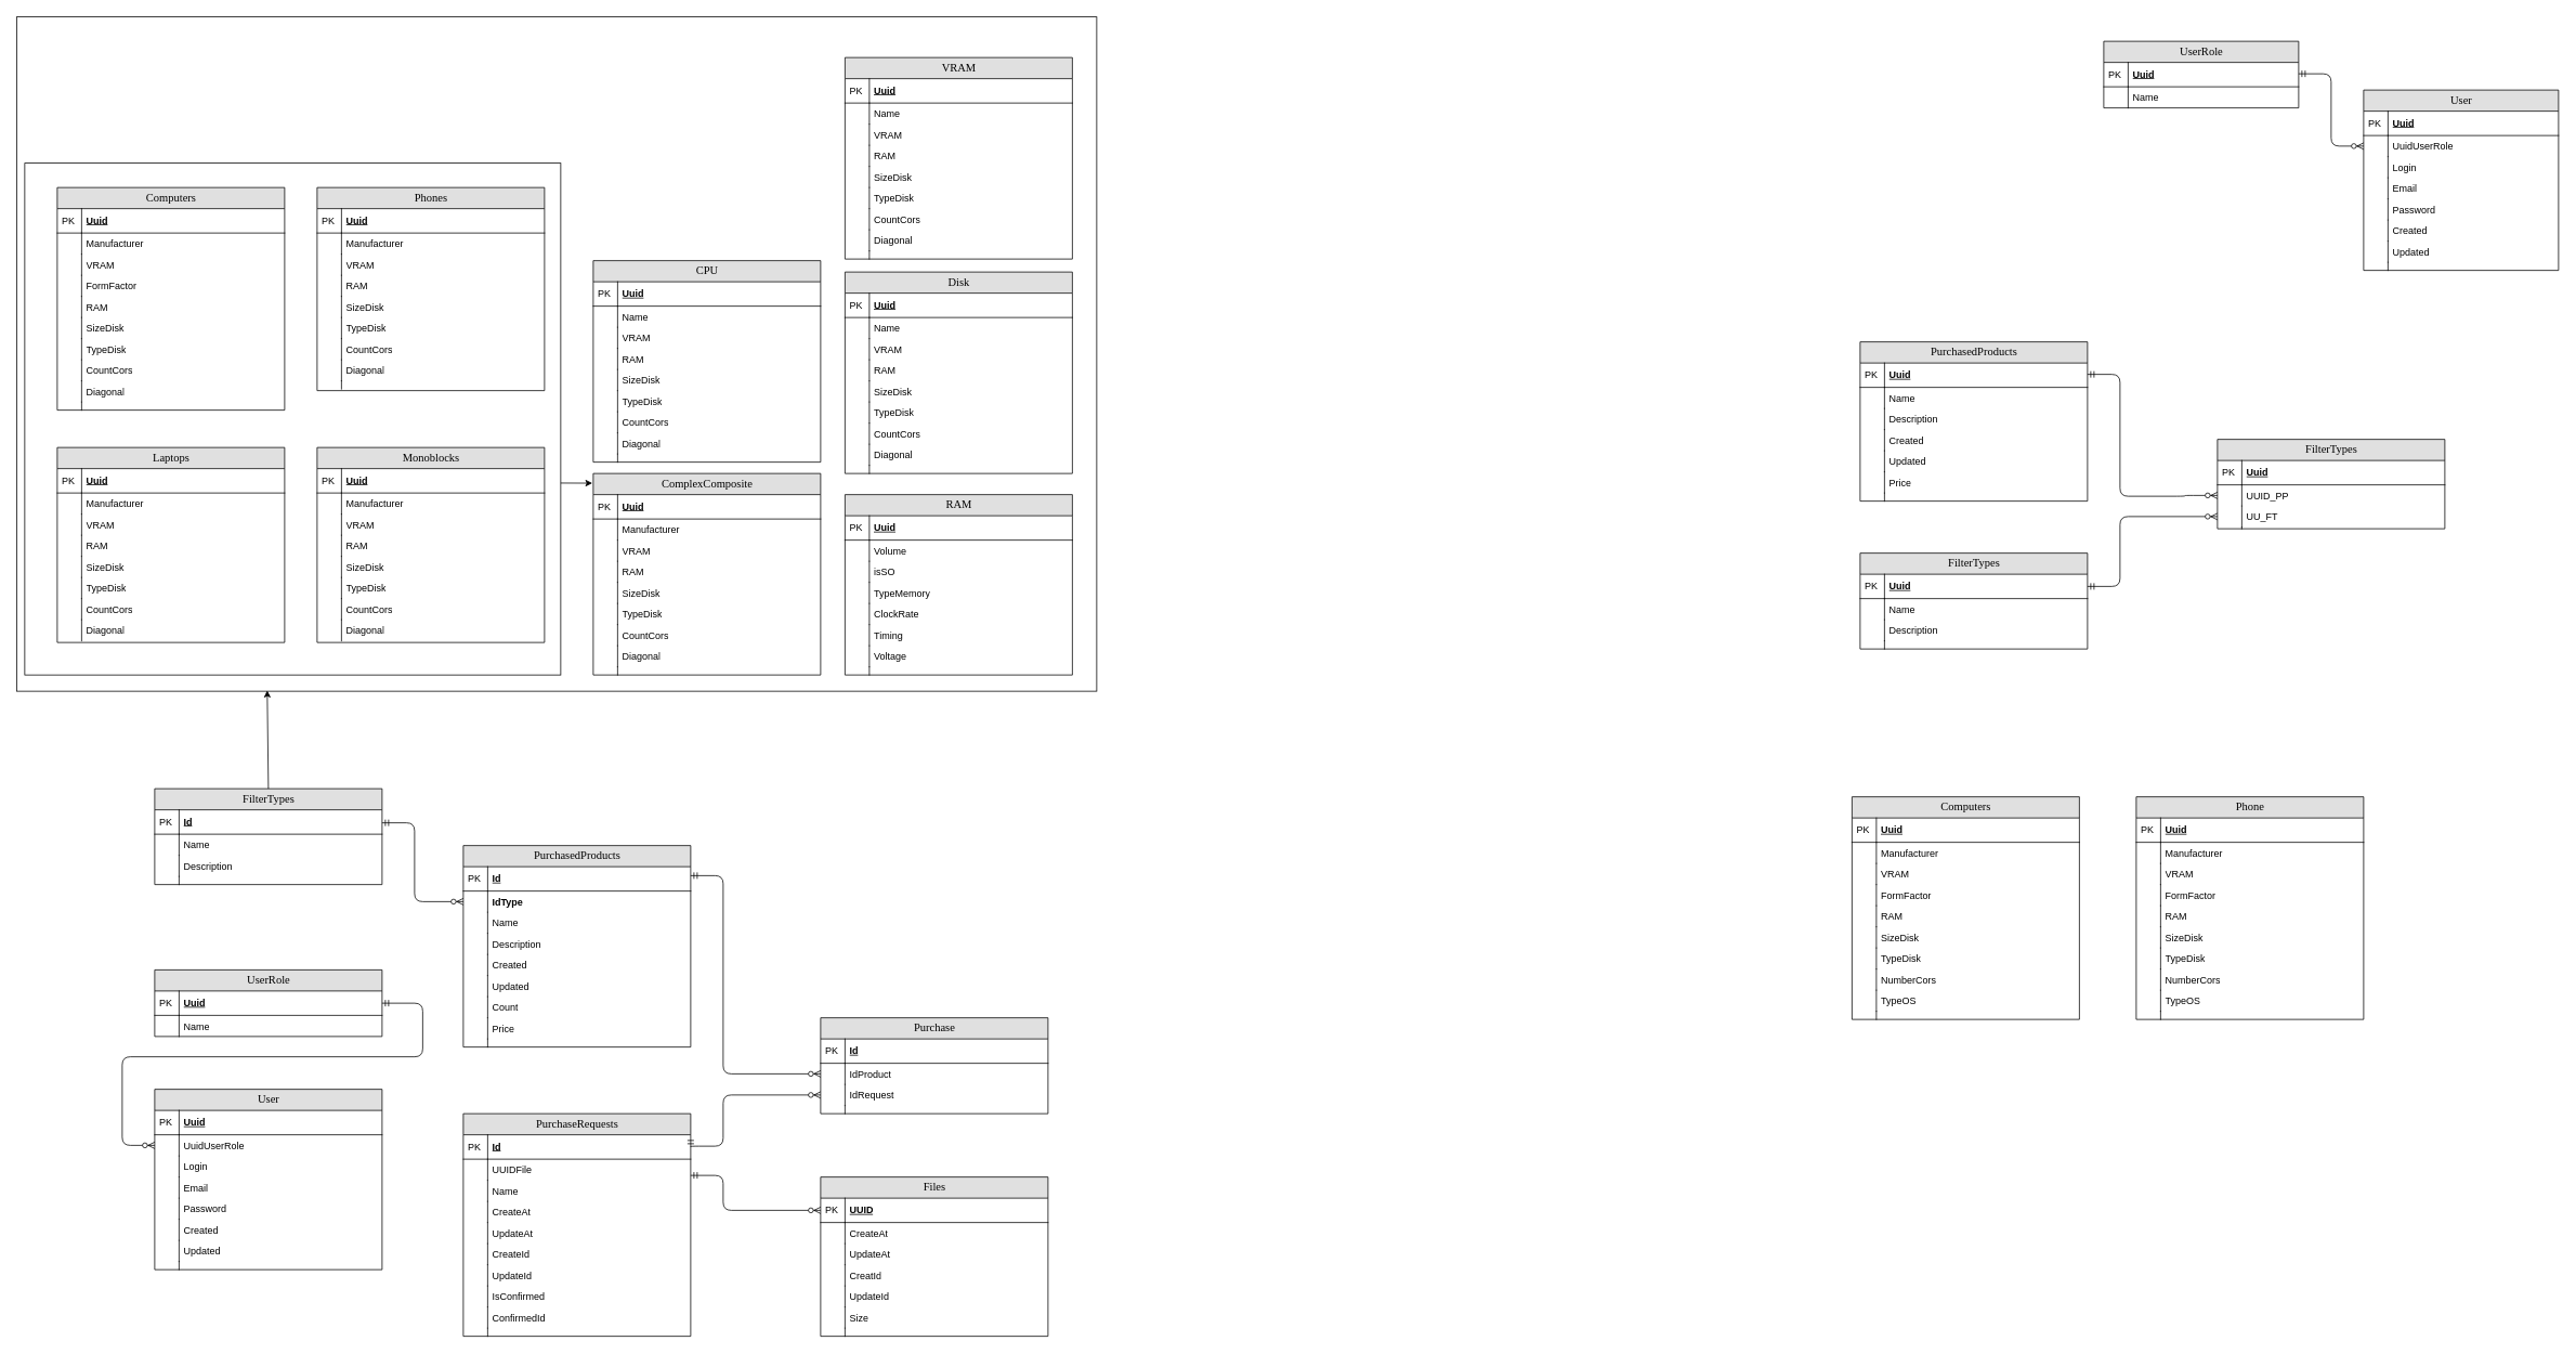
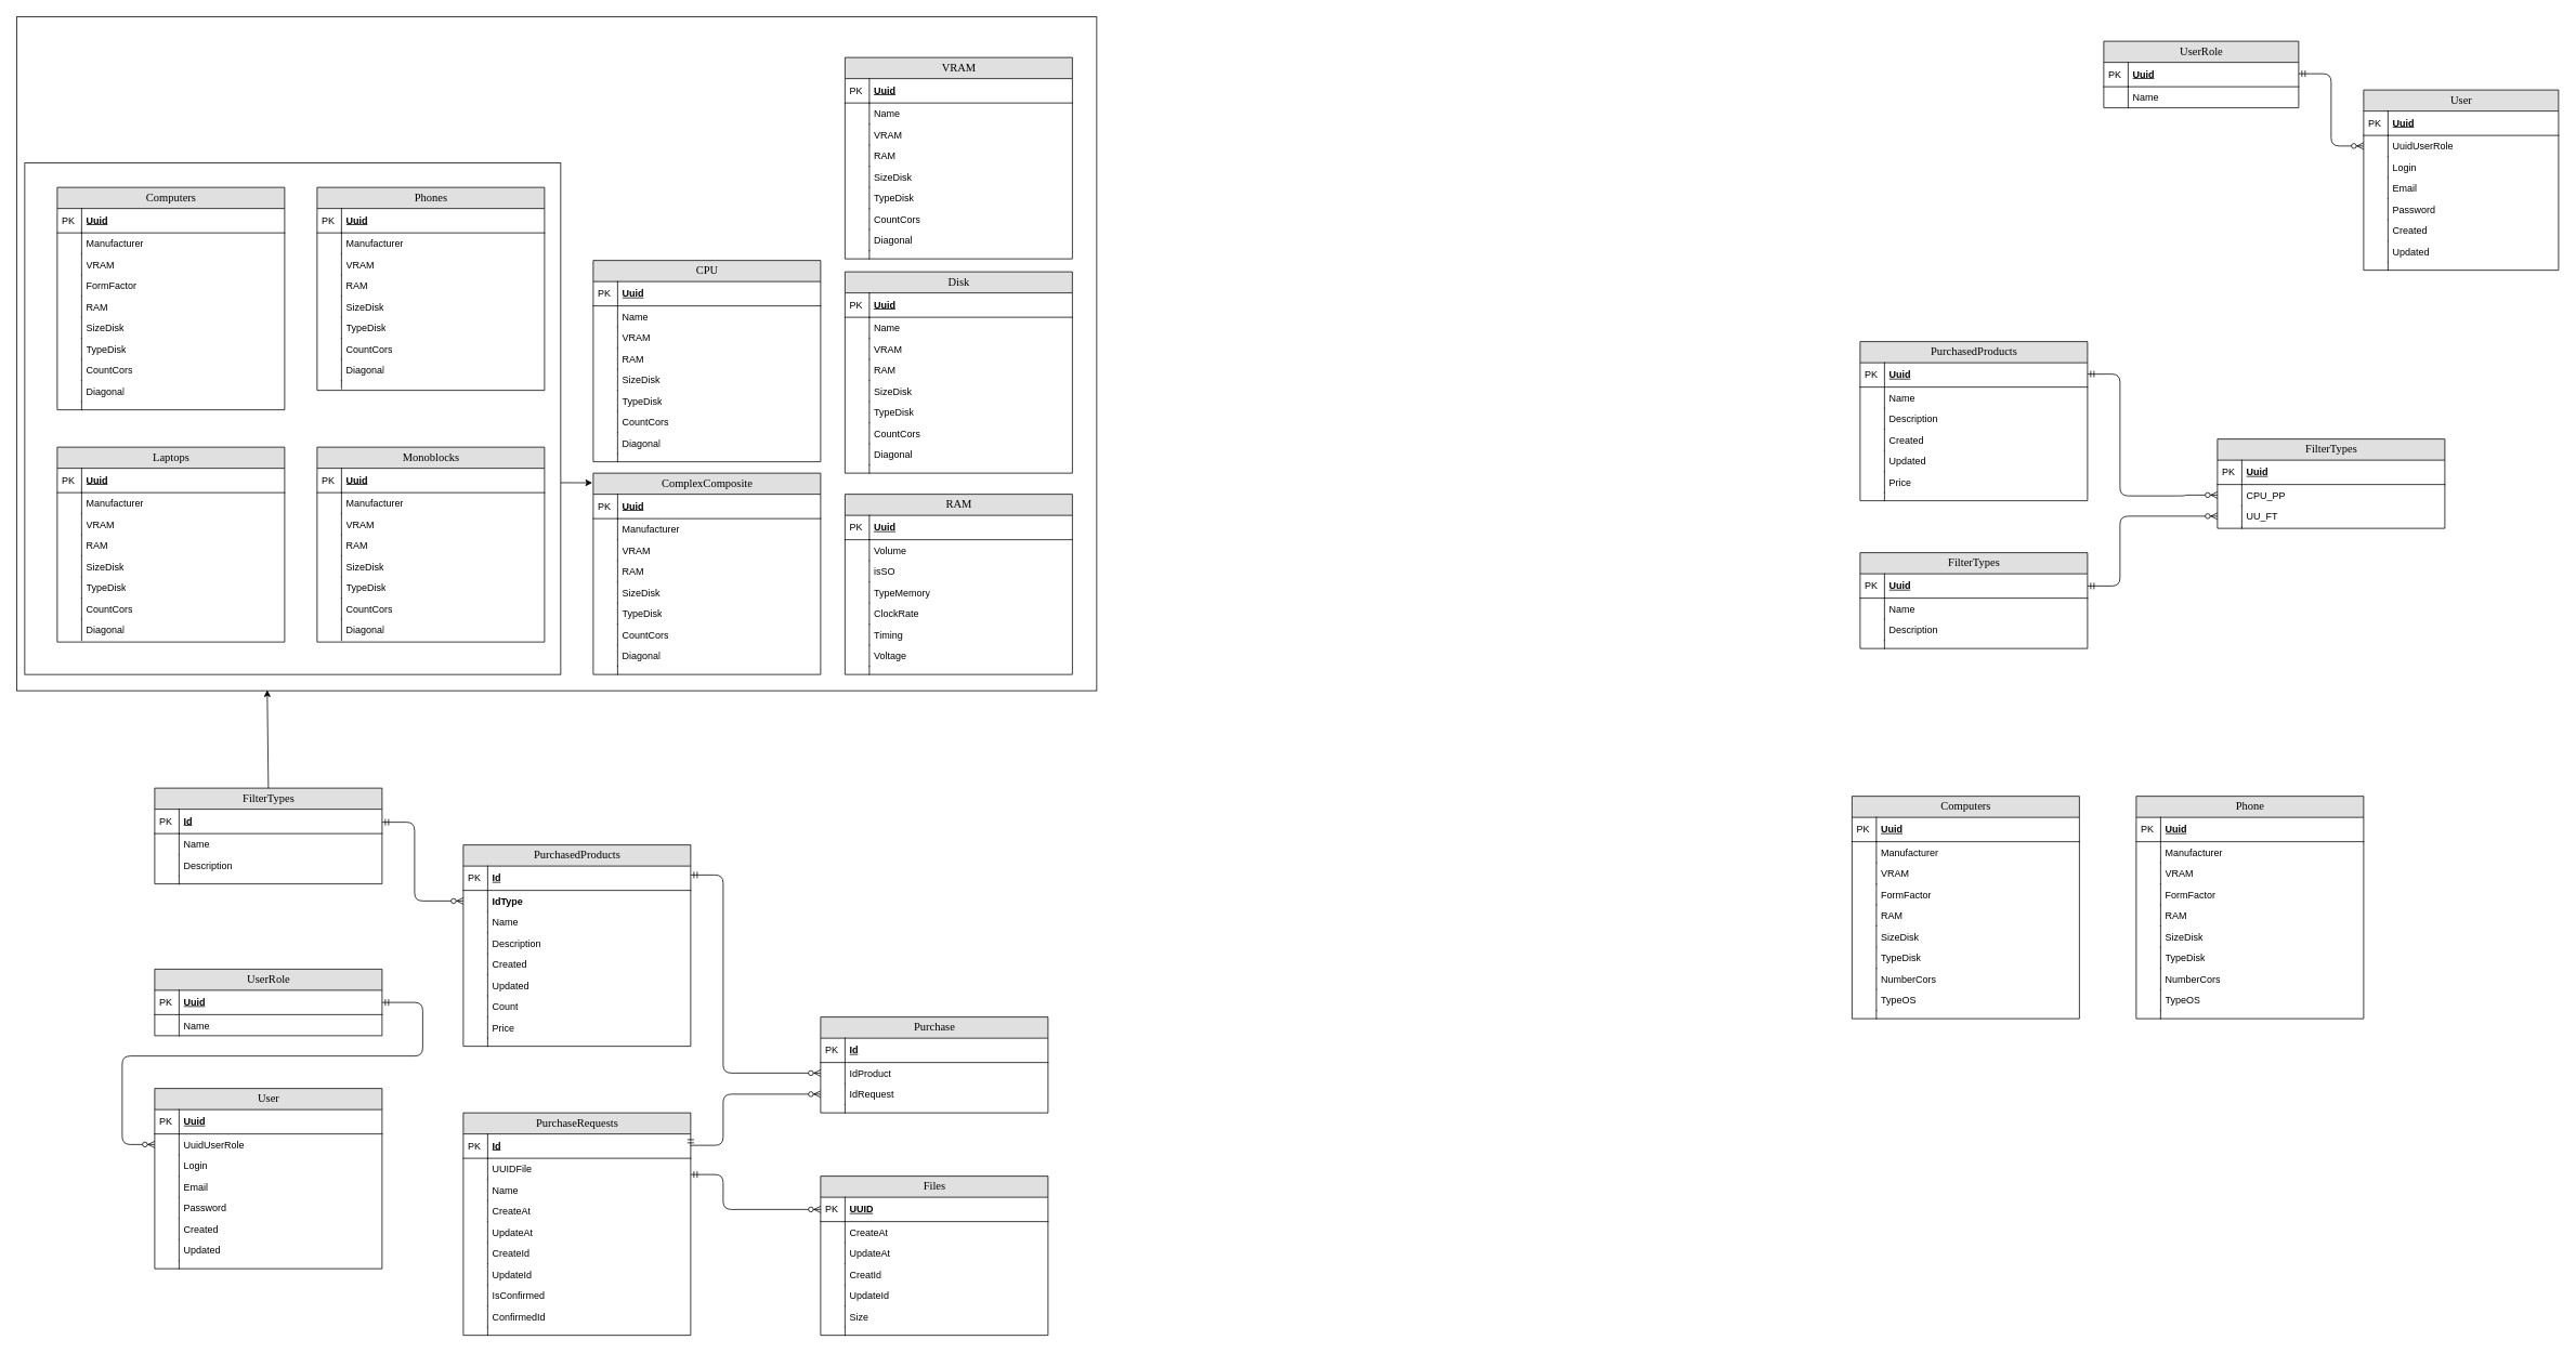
- <mxCell id="94" value="UUID_PP" style="shape=partialRectangle;top=0;left=0;right=0;bottom=0;html=1;align=left;verticalAlign=top;fillColor=none;spacingLeft=34;spacingRight=4;whiteSpace=wrap;overflow=hidden;rotatable=0;points=[[0,0.5],[1,0.5]];portConstraint=eastwest;dropTarget=0;" parent="91" vertex="1"><mxGeometry y="56" width="280" height="26" as="geometry" /></mxCell>
+ <mxCell id="94" value="CPU_PP" style="shape=partialRectangle;top=0;left=0;right=0;bottom=0;html=1;align=left;verticalAlign=top;fillColor=none;spacingLeft=34;spacingRight=4;whiteSpace=wrap;overflow=hidden;rotatable=0;points=[[0,0.5],[1,0.5]];portConstraint=eastwest;dropTarget=0;" parent="91" vertex="1"><mxGeometry y="56" width="280" height="26" as="geometry" /></mxCell>
